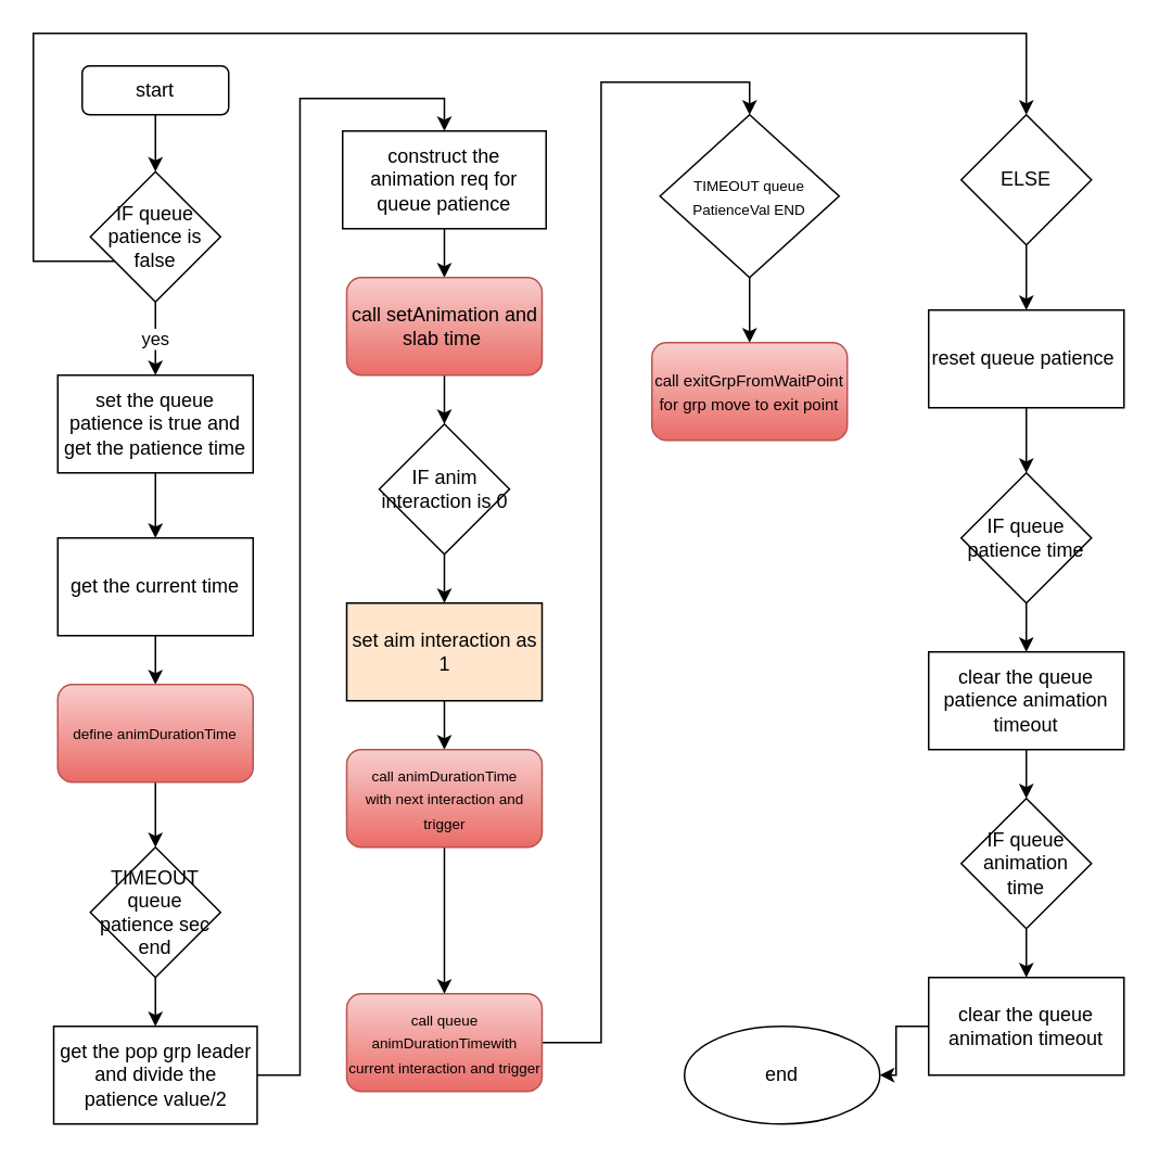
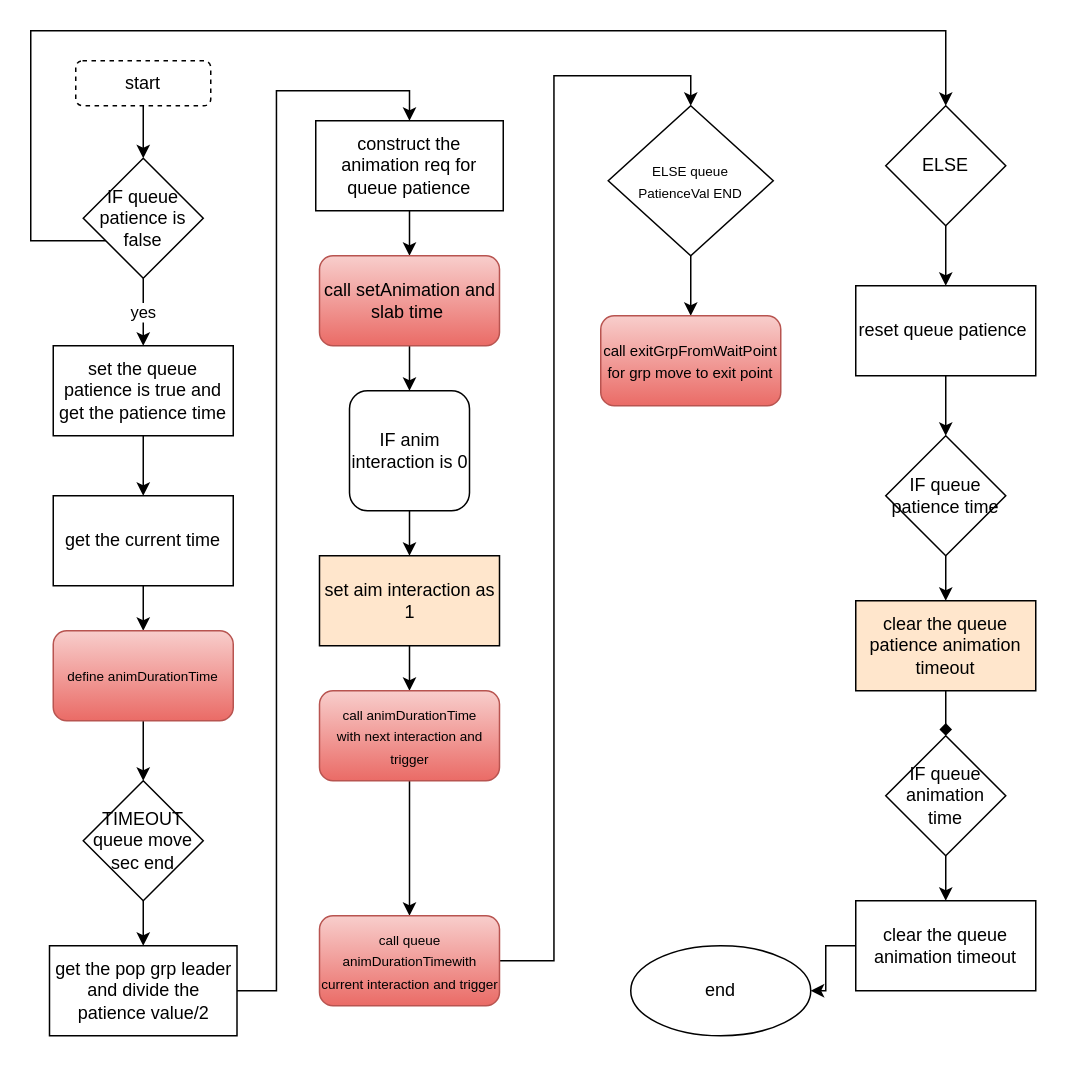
- <mxCell id="3" value="start" style="rounded=1;whiteSpace=wrap;html=1;" vertex="1" parent="1"><mxGeometry x="50" y="40" width="90" height="30" as="geometry" /></mxCell>
+ <mxCell id="3" value="start" style="rounded=1;whiteSpace=wrap;html=1;dashed=1;" vertex="1" parent="1"><mxGeometry x="50" y="40" width="90" height="30" as="geometry" /></mxCell>
- <mxCell id="30" value="&lt;font style=&quot;font-size: 9px&quot;&gt;TIMEOUT queue&lt;br&gt;PatienceVal END&lt;/font&gt;" style="rhombus;whiteSpace=wrap;html=1;fontSize=12;" vertex="1" parent="1"><mxGeometry x="405" y="70" width="110" height="100" as="geometry" /></mxCell>
+ <mxCell id="30" value="&lt;font style=&quot;font-size: 9px&quot;&gt;ELSE queue&lt;br&gt;PatienceVal END&lt;/font&gt;" style="rhombus;whiteSpace=wrap;html=1;fontSize=12;" vertex="1" parent="1"><mxGeometry x="405" y="70" width="110" height="100" as="geometry" /></mxCell>
- <mxCell id="22" value="IF anim interaction is 0" style="rhombus;whiteSpace=wrap;html=1;fontSize=12;" vertex="1" parent="1"><mxGeometry x="232.5" y="260" width="80" height="80" as="geometry" /></mxCell>
+ <mxCell id="22" value="IF anim interaction is 0" style="whiteSpace=wrap;html=1;fontSize=12;rounded=1;" vertex="1" parent="1"><mxGeometry x="232.5" y="260" width="80" height="80" as="geometry" /></mxCell>
- <mxCell id="39" value="clear the queue patience animation timeout" style="whiteSpace=wrap;html=1;" vertex="1" parent="1"><mxGeometry x="570" y="400" width="120" height="60" as="geometry" /></mxCell>
+ <mxCell id="39" value="clear the queue patience animation timeout" style="whiteSpace=wrap;html=1;fillColor=#ffe6cc;" vertex="1" parent="1"><mxGeometry x="570" y="400" width="120" height="60" as="geometry" /></mxCell>
- <mxCell id="38" value="" style="edgeStyle=orthogonalEdgeStyle;rounded=0;orthogonalLoop=1;jettySize=auto;html=1;" edge="1" parent="1" source="39" target="41"><mxGeometry relative="1" as="geometry" /></mxCell>
+ <mxCell id="38" value="" style="edgeStyle=orthogonalEdgeStyle;rounded=0;orthogonalLoop=1;jettySize=auto;html=1;endArrow=diamond;" edge="1" parent="1" source="39" target="41"><mxGeometry relative="1" as="geometry" /></mxCell>
- <mxCell id="14" value="&lt;span style=&quot;font-size: 12px&quot;&gt;TIMEOUT queue patience sec end&lt;/span&gt;" style="rhombus;whiteSpace=wrap;html=1;fontSize=9;" vertex="1" parent="1"><mxGeometry x="55" y="520" width="80" height="80" as="geometry" /></mxCell>
+ <mxCell id="14" value="&lt;span style=&quot;font-size: 12px&quot;&gt;TIMEOUT queue move sec end&lt;/span&gt;" style="rhombus;whiteSpace=wrap;html=1;fontSize=9;" vertex="1" parent="1"><mxGeometry x="55" y="520" width="80" height="80" as="geometry" /></mxCell>
